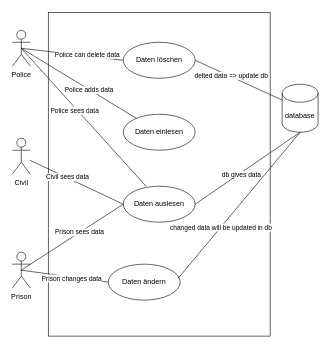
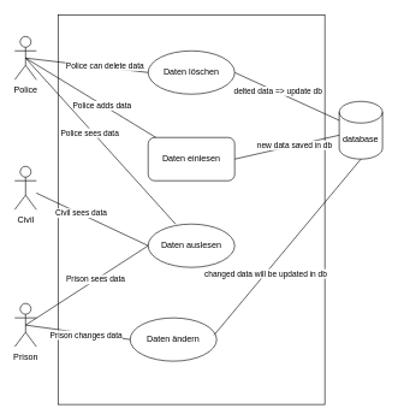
+ <mxCell id="17" value="" style="endArrow=none;html=1;exitX=1;exitY=0.5;exitDx=0;exitDy=0;" edge="1" parent="1" source="8" target="6"><mxGeometry width="50" height="50" relative="1" as="geometry"><mxPoint x="270" y="200" as="sourcePoint" /><mxPoint x="320" y="150" as="targetPoint" /></mxGeometry></mxCell>
+ <mxCell id="18" value="new data saved in db" style="edgeLabel;html=1;align=center;verticalAlign=middle;resizable=0;points=[];" vertex="1" connectable="0" parent="17"><mxGeometry x="0.139" y="1" relative="1" as="geometry"><mxPoint as="offset" /></mxGeometry></mxCell>
- <mxCell id="8" value="Daten einlesen" style="ellipse;whiteSpace=wrap;html=1;" vertex="1" parent="1"><mxGeometry x="205" y="190" width="120" height="60" as="geometry" /></mxCell>
+ <mxCell id="8" value="Daten einlesen" style="whiteSpace=wrap;html=1;rounded=1;" vertex="1" parent="1"><mxGeometry x="205" y="190" width="120" height="60" as="geometry" /></mxCell>
- <mxCell id="25" value="" style="endArrow=none;html=1;exitX=1;exitY=0.5;exitDx=0;exitDy=0;entryX=0.5;entryY=1;entryDx=0;entryDy=0;entryPerimeter=0;" edge="1" parent="1" source="9" target="6"><mxGeometry width="50" height="50" relative="1" as="geometry"><mxPoint x="270" y="360" as="sourcePoint" /><mxPoint x="320" y="310" as="targetPoint" /></mxGeometry></mxCell>
- <mxCell id="26" value="db gives data" style="edgeLabel;html=1;align=center;verticalAlign=middle;resizable=0;points=[];" vertex="1" connectable="0" parent="25"><mxGeometry x="-0.14" y="-2" relative="1" as="geometry"><mxPoint as="offset" /></mxGeometry></mxCell>
